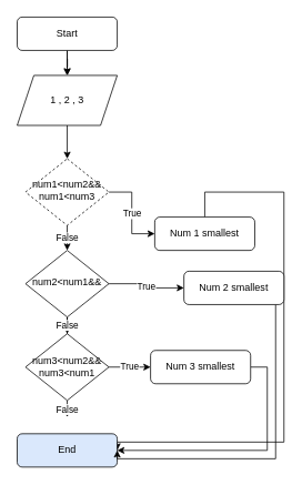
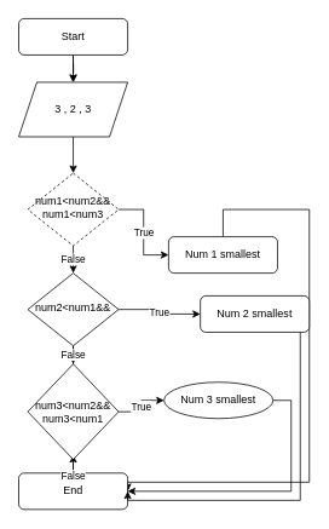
- <mxCell id="17" value="1 , 2 , 3" style="shape=parallelogram;perimeter=parallelogramPerimeter;whiteSpace=wrap;html=1;fixedSize=1;" parent="1" vertex="1"><mxGeometry x="20" y="90" width="120" height="60" as="geometry" /></mxCell>
+ <mxCell id="17" value="3 , 2 , 3" style="shape=parallelogram;perimeter=parallelogramPerimeter;whiteSpace=wrap;html=1;fixedSize=1;" parent="1" vertex="1"><mxGeometry x="20" y="90" width="120" height="60" as="geometry" /></mxCell>
- <mxCell id="20" value="num3&amp;lt;num2&amp;amp;&amp;amp;&lt;br&gt;num3&amp;lt;num1" style="rhombus;whiteSpace=wrap;html=1;" parent="1" vertex="1"><mxGeometry x="30" y="400" width="100" height="80" as="geometry" /></mxCell>
+ <mxCell id="20" value="num3&amp;lt;num2&amp;amp;&amp;amp;&lt;br&gt;num3&amp;lt;num1" style="rhombus;whiteSpace=wrap;html=1;" parent="1" vertex="1"><mxGeometry x="30" y="400" width="100" height="105" as="geometry" /></mxCell>
- <mxCell id="22" value="Num 3 smallest" style="rounded=1;whiteSpace=wrap;html=1;fontSize=12;glass=0;strokeWidth=1;shadow=0;" parent="1" vertex="1"><mxGeometry x="180" y="420" width="120" height="40" as="geometry" /></mxCell>
+ <mxCell id="22" value="Num 3 smallest" style="ellipse;whiteSpace=wrap;html=1;fontSize=12;glass=0;strokeWidth=1;shadow=0;" parent="1" vertex="1"><mxGeometry x="180" y="420" width="120" height="40" as="geometry" /></mxCell>
- <mxCell id="13" value="End" style="rounded=1;whiteSpace=wrap;html=1;fontSize=12;glass=0;strokeWidth=1;shadow=0;fillColor=#dae8fc;" parent="1" vertex="1"><mxGeometry x="20" y="520" width="120" height="40" as="geometry" /></mxCell>
+ <mxCell id="13" value="End" style="rounded=1;whiteSpace=wrap;html=1;fontSize=12;glass=0;strokeWidth=1;shadow=0;" parent="1" vertex="1"><mxGeometry x="20" y="520" width="120" height="40" as="geometry" /></mxCell>
